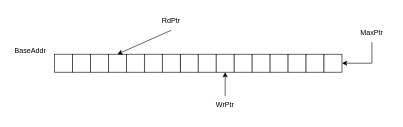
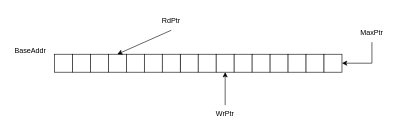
- <mxCell id="22" value="WrPtr" style="text;html=1;align=center;verticalAlign=middle;whiteSpace=wrap;rounded=0;" vertex="1" parent="1"><mxGeometry x="345" y="160" width="60" height="30" as="geometry" /></mxCell>
+ <mxCell id="22" value="WrPtr" style="text;html=1;align=center;verticalAlign=middle;whiteSpace=wrap;rounded=0;" vertex="1" parent="1"><mxGeometry x="345" y="175" width="60" height="30" as="geometry" /></mxCell>
